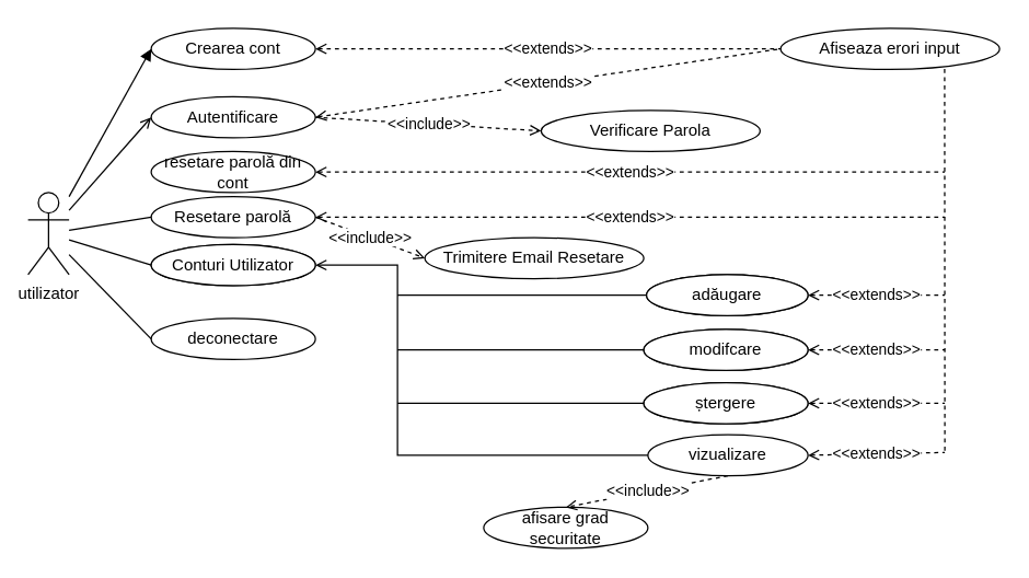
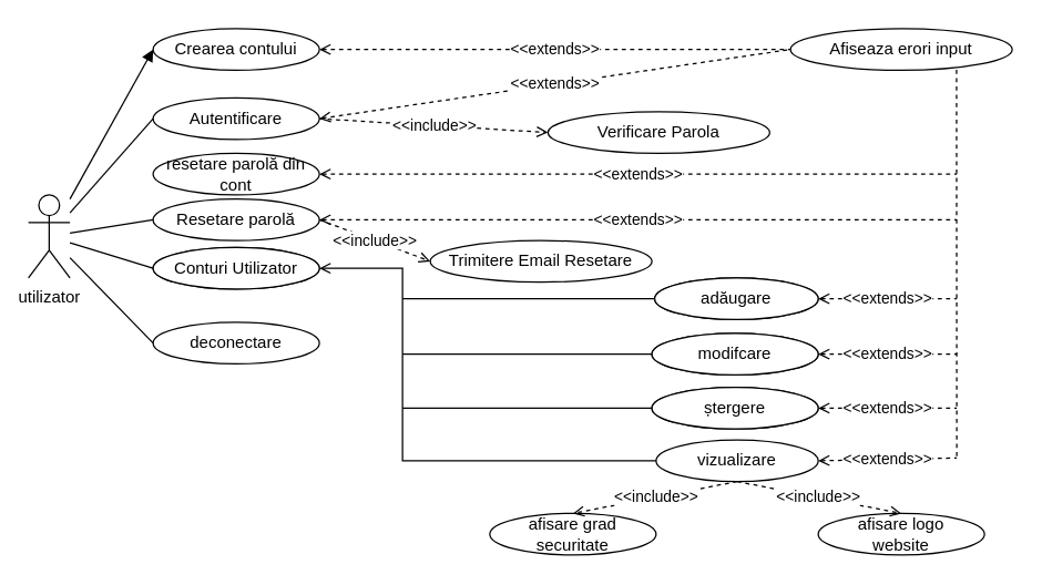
- <mxCell id="9" value="Crearea cont" style="ellipse;whiteSpace=wrap;html=1;" parent="1" vertex="1"><mxGeometry x="110" y="20" width="120" height="30" as="geometry" /></mxCell>
+ <mxCell id="9" value="Crearea contului" style="ellipse;whiteSpace=wrap;html=1;" parent="1" vertex="1"><mxGeometry x="110" y="20" width="120" height="30" as="geometry" /></mxCell>
- <mxCell id="19" value="" style="endArrow=open;html=1;rounded=0;entryX=0;entryY=0.5;entryDx=0;entryDy=0;" edge="1" parent="1" source="2" target="18"><mxGeometry width="50" height="50" relative="1" as="geometry"><mxPoint x="60" y="160" as="sourcePoint" /><mxPoint x="120" y="145" as="targetPoint" /></mxGeometry></mxCell>
+ <mxCell id="19" value="" style="endArrow=none;html=1;rounded=0;entryX=0;entryY=0.5;entryDx=0;entryDy=0;" edge="1" parent="1" source="2" target="18"><mxGeometry width="50" height="50" relative="1" as="geometry"><mxPoint x="60" y="160" as="sourcePoint" /><mxPoint x="120" y="145" as="targetPoint" /></mxGeometry></mxCell>
+ <mxCell id="43" value="&amp;lt;&amp;lt;include&amp;gt;&amp;gt;" style="endArrow=open;dashed=1;html=1;rounded=0;endFill=0;exitX=0.5;exitY=1;exitDx=0;exitDy=0;entryX=0.5;entryY=0;entryDx=0;entryDy=0;" edge="1" parent="1" source="11" target="42"><mxGeometry width="50" height="50" relative="1" as="geometry"><mxPoint x="541.5" y="357" as="sourcePoint" /><mxPoint x="423" y="380" as="targetPoint" /><Array as="points" /></mxGeometry></mxCell>
+ <mxCell id="42" value="afisare logo&lt;br&gt;website" style="ellipse;whiteSpace=wrap;html=1;" vertex="1" parent="1"><mxGeometry x="590" y="370" width="120" height="30" as="geometry" /></mxCell>
